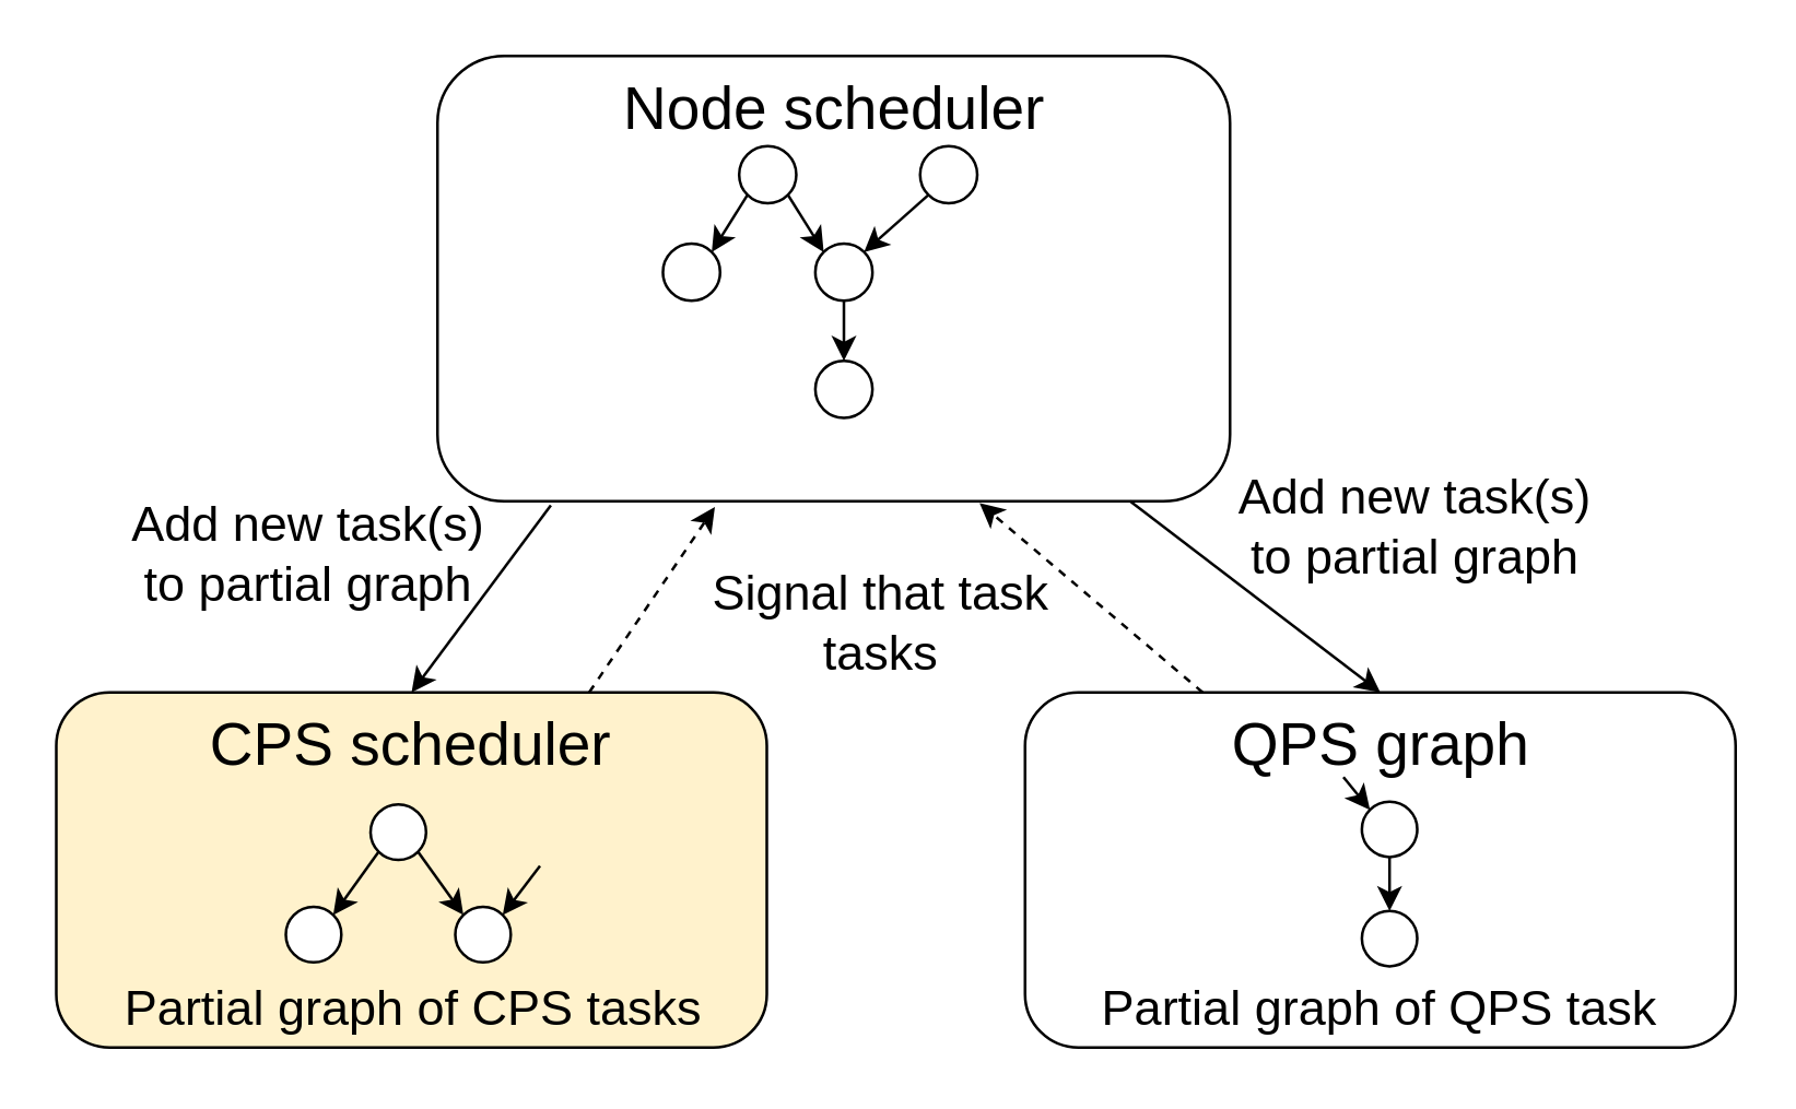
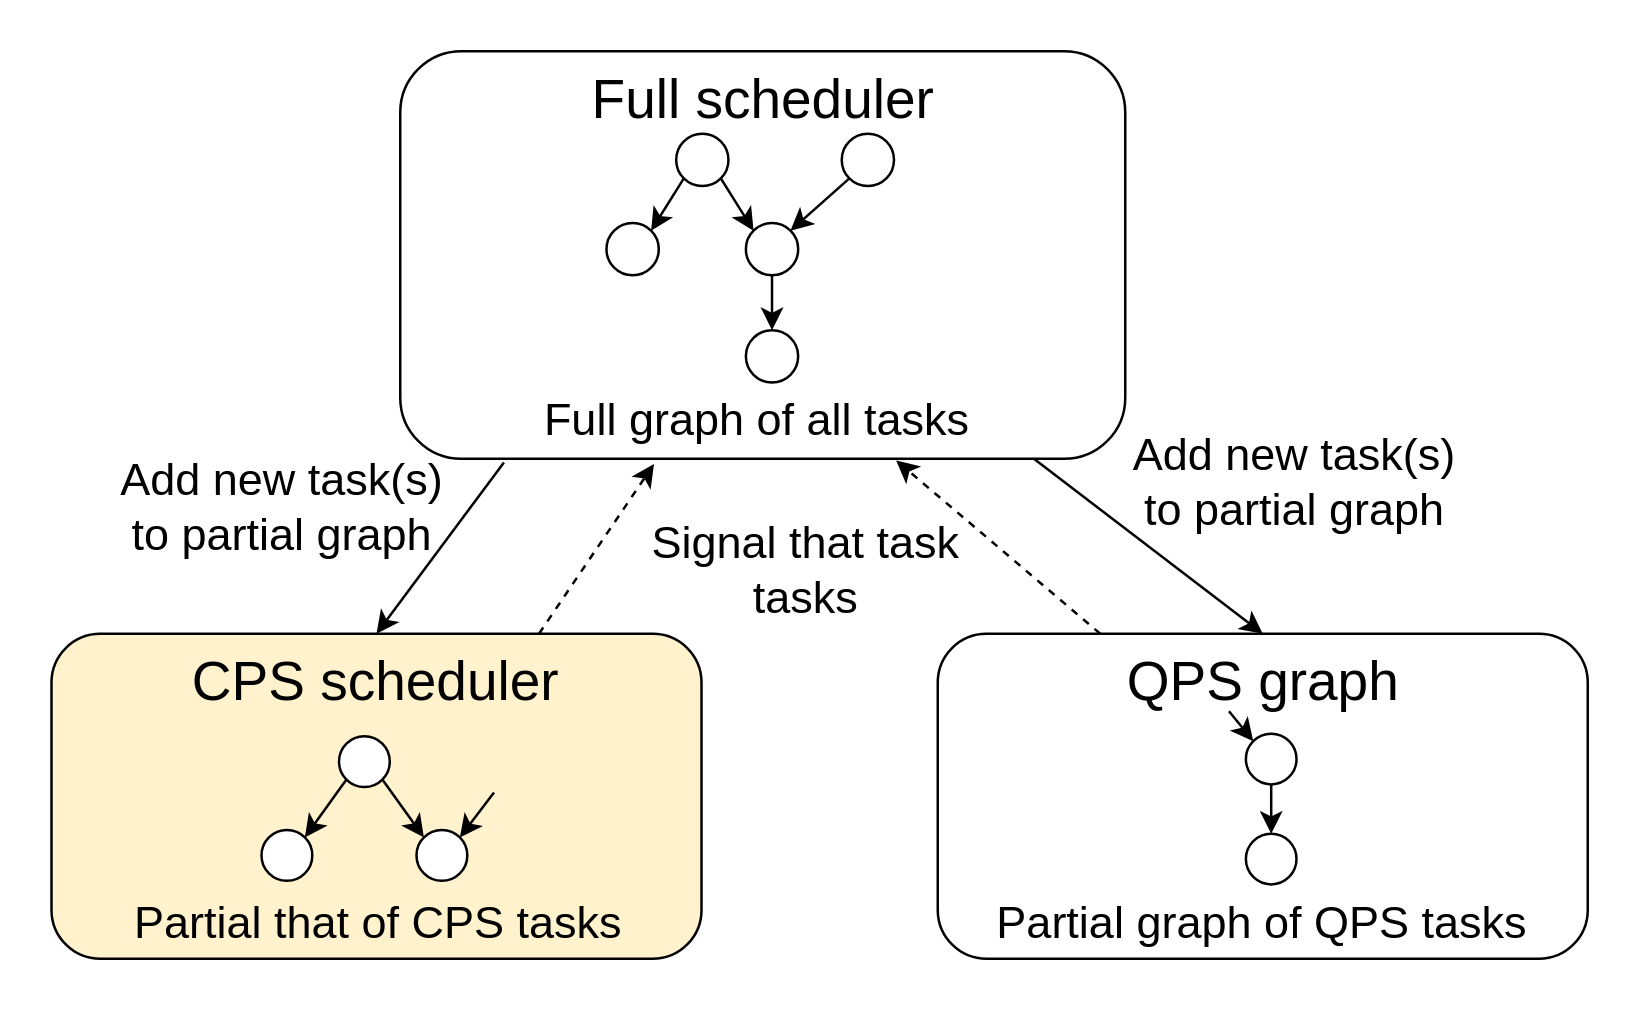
- <mxCell id="3" value="Node scheduler" style="rounded=1;whiteSpace=wrap;html=1;verticalAlign=top;fontSize=22;" parent="1" vertex="1"><mxGeometry x="159.5" y="20" width="290" height="163" as="geometry" /></mxCell>
+ <mxCell id="3" value="Full scheduler" style="rounded=1;whiteSpace=wrap;html=1;verticalAlign=top;fontSize=22;" parent="1" vertex="1"><mxGeometry x="159.5" y="20" width="290" height="163" as="geometry" /></mxCell>
+ <mxCell id="30" value="Full graph of all tasks" style="text;html=1;strokeColor=none;fillColor=none;align=center;verticalAlign=middle;whiteSpace=wrap;rounded=0;fontSize=18;" parent="1" vertex="1"><mxGeometry x="210.5" y="153" width="182.5" height="30" as="geometry" /></mxCell>
- <mxCell id="28" value="Partial graph of CPS tasks" style="text;html=1;strokeColor=none;fillColor=none;align=center;verticalAlign=middle;whiteSpace=wrap;rounded=0;fontSize=18;" parent="1" vertex="1"><mxGeometry x="42.75" y="354" width="215.5" height="30" as="geometry" /></mxCell>
+ <mxCell id="28" value="Partial that of CPS tasks" style="text;html=1;strokeColor=none;fillColor=none;align=center;verticalAlign=middle;whiteSpace=wrap;rounded=0;fontSize=18;" parent="1" vertex="1"><mxGeometry x="42.75" y="354" width="215.5" height="30" as="geometry" /></mxCell>
- <mxCell id="29" value="Partial graph of QPS task" style="text;html=1;strokeColor=none;fillColor=none;align=center;verticalAlign=middle;whiteSpace=wrap;rounded=0;fontSize=18;" parent="1" vertex="1"><mxGeometry x="393" y="354" width="223" height="30" as="geometry" /></mxCell>
+ <mxCell id="29" value="Partial graph of QPS tasks" style="text;html=1;strokeColor=none;fillColor=none;align=center;verticalAlign=middle;whiteSpace=wrap;rounded=0;fontSize=18;" parent="1" vertex="1"><mxGeometry x="393" y="354" width="223" height="30" as="geometry" /></mxCell>
